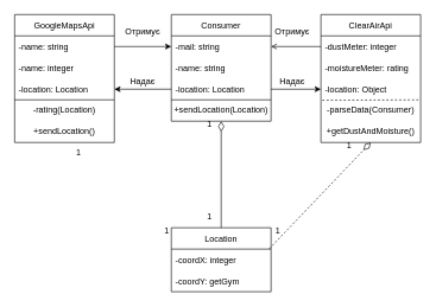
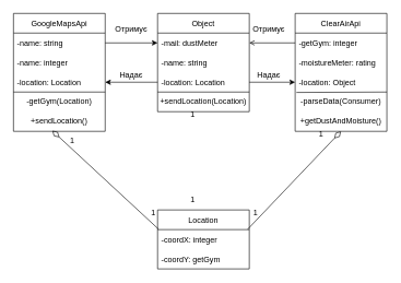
- <mxCell id="21" value="Consumer" style="swimlane;fontStyle=0;childLayout=stackLayout;horizontal=1;startSize=30;horizontalStack=0;resizeParent=1;resizeParentMax=0;resizeLast=0;collapsible=1;marginBottom=0;" parent="1" vertex="1"><mxGeometry x="240" y="20" width="140" height="150" as="geometry"><mxRectangle x="290" y="130" width="100" height="30" as="alternateBounds" /></mxGeometry></mxCell>
+ <mxCell id="21" value="Object" style="swimlane;fontStyle=0;childLayout=stackLayout;horizontal=1;startSize=30;horizontalStack=0;resizeParent=1;resizeParentMax=0;resizeLast=0;collapsible=1;marginBottom=0;" parent="1" vertex="1"><mxGeometry x="240" y="20" width="140" height="150" as="geometry"><mxRectangle x="290" y="130" width="100" height="30" as="alternateBounds" /></mxGeometry></mxCell>
- <mxCell id="22" value="-mail: string" style="text;strokeColor=none;fillColor=none;align=left;verticalAlign=middle;spacingLeft=4;spacingRight=4;overflow=hidden;points=[[0,0.5],[1,0.5]];portConstraint=eastwest;rotatable=0;" parent="21" vertex="1"><mxGeometry y="30" width="140" height="30" as="geometry" /></mxCell>
+ <mxCell id="22" value="-mail: dustMeter" style="text;strokeColor=none;fillColor=none;align=left;verticalAlign=middle;spacingLeft=4;spacingRight=4;overflow=hidden;points=[[0,0.5],[1,0.5]];portConstraint=eastwest;rotatable=0;" parent="21" vertex="1"><mxGeometry y="30" width="140" height="30" as="geometry" /></mxCell>
- <mxCell id="3" value="-dustMeter: integer" style="text;strokeColor=none;fillColor=none;align=left;verticalAlign=middle;spacingLeft=4;spacingRight=4;overflow=hidden;points=[[0,0.5],[1,0.5]];portConstraint=eastwest;rotatable=0;" parent="2" vertex="1"><mxGeometry y="30" width="140" height="30" as="geometry" /></mxCell>
+ <mxCell id="3" value="-getGym: integer" style="text;strokeColor=none;fillColor=none;align=left;verticalAlign=middle;spacingLeft=4;spacingRight=4;overflow=hidden;points=[[0,0.5],[1,0.5]];portConstraint=eastwest;rotatable=0;" parent="2" vertex="1"><mxGeometry y="30" width="140" height="30" as="geometry" /></mxCell>
- <mxCell id="7" value="" style="endArrow=none;html=1;rounded=0;endSize=12;targetPerimeterSpacing=11;exitX=0.014;exitY=1.02;exitDx=0;exitDy=0;exitPerimeter=0;entryX=1;entryY=0;entryDx=0;entryDy=0;dashed=1;" parent="2" source="5" target="6" edge="1"><mxGeometry width="50" height="50" relative="1" as="geometry"><mxPoint x="-50" y="230" as="sourcePoint" /><mxPoint y="180" as="targetPoint" /></mxGeometry></mxCell>
+ <mxCell id="7" value="" style="endArrow=none;html=1;rounded=0;endSize=12;targetPerimeterSpacing=11;exitX=0.014;exitY=1.02;exitDx=0;exitDy=0;exitPerimeter=0;entryX=1;entryY=0;entryDx=0;entryDy=0;" parent="2" source="5" target="6" edge="1"><mxGeometry width="50" height="50" relative="1" as="geometry"><mxPoint x="-50" y="230" as="sourcePoint" /><mxPoint y="180" as="targetPoint" /></mxGeometry></mxCell>
- <mxCell id="14" value="-rating(Location)" style="text;html=1;strokeColor=none;fillColor=none;align=center;verticalAlign=middle;whiteSpace=wrap;rounded=0;" parent="10" vertex="1"><mxGeometry y="120" width="140" height="30" as="geometry" /></mxCell>
+ <mxCell id="14" value="-getGym(Location)" style="text;html=1;strokeColor=none;fillColor=none;align=center;verticalAlign=middle;whiteSpace=wrap;rounded=0;" parent="10" vertex="1"><mxGeometry y="120" width="140" height="30" as="geometry" /></mxCell>
- <mxCell id="20" value="" style="endArrow=diamondThin;html=1;rounded=0;exitX=0.5;exitY=0;exitDx=0;exitDy=0;endFill=0;targetPerimeterSpacing=0;endSize=12;entryX=0.5;entryY=1;entryDx=0;entryDy=0;" parent="1" source="17" target="25" edge="1"><mxGeometry width="50" height="50" relative="1" as="geometry"><mxPoint x="300" y="240" as="sourcePoint" /><mxPoint x="310" y="240" as="targetPoint" /></mxGeometry></mxCell>
- <mxCell id="35" value="" style="endArrow=diamondThin;html=1;rounded=0;endFill=0;targetPerimeterSpacing=0;endSize=12;exitX=0.983;exitY=-0.02;exitDx=0;exitDy=0;exitPerimeter=0;entryX=0.5;entryY=1;entryDx=0;entryDy=0;dashed=1;" parent="1" source="18" target="8" edge="1"><mxGeometry width="50" height="50" relative="1" as="geometry"><mxPoint x="390" y="230" as="sourcePoint" /><mxPoint x="510" y="230" as="targetPoint" /></mxGeometry></mxCell>
+ <mxCell id="35" value="" style="endArrow=diamondThin;html=1;rounded=0;endFill=0;targetPerimeterSpacing=0;endSize=12;exitX=0.983;exitY=-0.02;exitDx=0;exitDy=0;exitPerimeter=0;entryX=0.5;entryY=1;entryDx=0;entryDy=0;" parent="1" source="18" target="8" edge="1"><mxGeometry width="50" height="50" relative="1" as="geometry"><mxPoint x="390" y="230" as="sourcePoint" /><mxPoint x="510" y="230" as="targetPoint" /></mxGeometry></mxCell>
+ <mxCell id="34" value="" style="endArrow=diamondThin;html=1;rounded=0;exitX=0.011;exitY=-0.02;exitDx=0;exitDy=0;endFill=0;targetPerimeterSpacing=0;endSize=12;exitPerimeter=0;entryX=0.423;entryY=0.967;entryDx=0;entryDy=0;entryPerimeter=0;" parent="1" source="18" target="16" edge="1"><mxGeometry width="50" height="50" relative="1" as="geometry"><mxPoint x="183.64" y="230" as="sourcePoint" /><mxPoint x="100" y="290" as="targetPoint" /></mxGeometry></mxCell>
